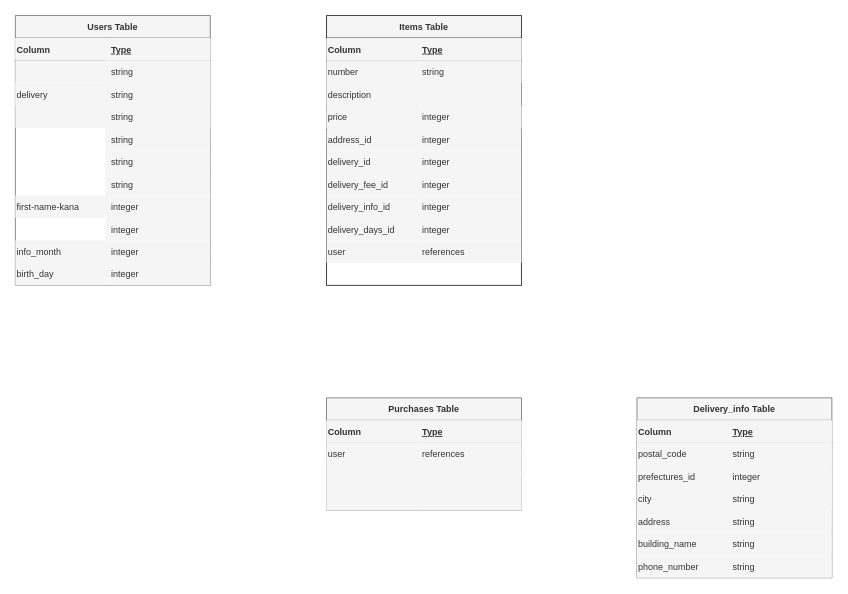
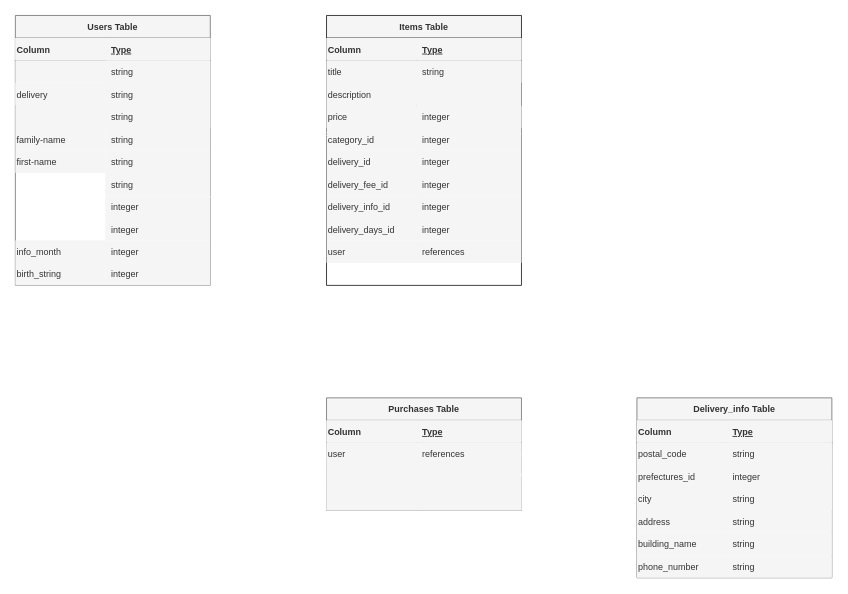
- <mxCell id="30" value="number" style="shape=partialRectangle;connectable=0;fillColor=#f5f5f5;top=0;left=0;bottom=0;right=0;editable=1;overflow=hidden;align=left;fontColor=#333333;strokeColor=#000000;" parent="29" vertex="1"><mxGeometry width="120" height="30" as="geometry" /></mxCell>
+ <mxCell id="30" value="title" style="shape=partialRectangle;connectable=0;fillColor=#f5f5f5;top=0;left=0;bottom=0;right=0;editable=1;overflow=hidden;align=left;fontColor=#333333;strokeColor=#000000;" parent="29" vertex="1"><mxGeometry width="120" height="30" as="geometry" /></mxCell>
+ <mxCell id="13" value="family-name" style="shape=partialRectangle;connectable=0;fillColor=#f5f5f5;top=0;left=0;bottom=0;right=0;editable=1;overflow=hidden;align=left;strokeColor=#666666;fontColor=#333333;" parent="1" vertex="1"><mxGeometry x="20" y="170" width="120" height="30" as="geometry" /></mxCell>
- <mxCell id="37" value="address_id" style="shape=partialRectangle;connectable=0;fillColor=#f5f5f5;top=0;left=0;bottom=0;right=0;editable=1;overflow=hidden;align=left;fontColor=#333333;strokeColor=#000000;" parent="1" vertex="1"><mxGeometry x="435" y="170" width="125" height="30" as="geometry" /></mxCell>
+ <mxCell id="37" value="category_id" style="shape=partialRectangle;connectable=0;fillColor=#f5f5f5;top=0;left=0;bottom=0;right=0;editable=1;overflow=hidden;align=left;fontColor=#333333;strokeColor=#000000;" parent="1" vertex="1"><mxGeometry x="435" y="170" width="125" height="30" as="geometry" /></mxCell>
+ <mxCell id="14" value="first-name" style="shape=partialRectangle;connectable=0;fillColor=#f5f5f5;top=0;left=0;bottom=0;right=0;editable=1;overflow=hidden;align=left;strokeColor=#666666;fontColor=#333333;" parent="1" vertex="1"><mxGeometry x="20" y="200" width="120" height="30" as="geometry" /></mxCell>
- <mxCell id="15" value="first-name-kana" style="shape=partialRectangle;connectable=0;fillColor=#f5f5f5;top=0;left=0;bottom=0;right=0;editable=1;overflow=hidden;align=left;strokeColor=#666666;fontColor=#333333;" parent="1" vertex="1"><mxGeometry x="20" y="260" width="120" height="30" as="geometry" /></mxCell>
- <mxCell id="17" value="birth_day" style="shape=partialRectangle;connectable=0;fillColor=#f5f5f5;top=0;left=0;bottom=0;right=0;editable=1;overflow=hidden;align=left;strokeColor=#666666;fontColor=#333333;" parent="1" vertex="1"><mxGeometry x="20" y="350" width="120" height="30" as="geometry" /></mxCell>
+ <mxCell id="17" value="birth_string" style="shape=partialRectangle;connectable=0;fillColor=#f5f5f5;top=0;left=0;bottom=0;right=0;editable=1;overflow=hidden;align=left;strokeColor=#666666;fontColor=#333333;" parent="1" vertex="1"><mxGeometry x="20" y="350" width="120" height="30" as="geometry" /></mxCell>
